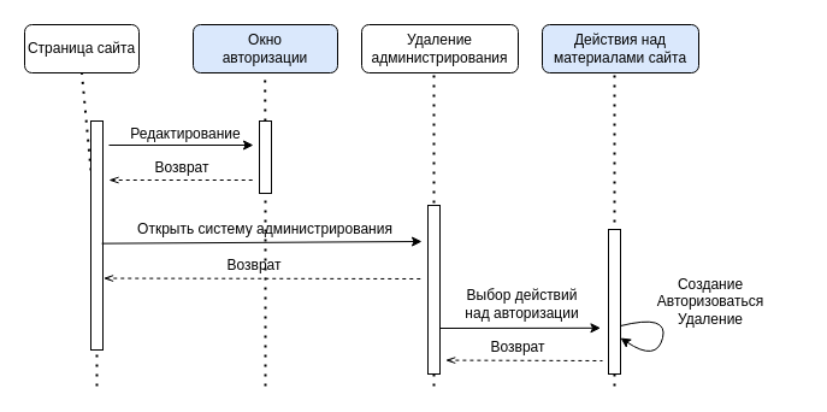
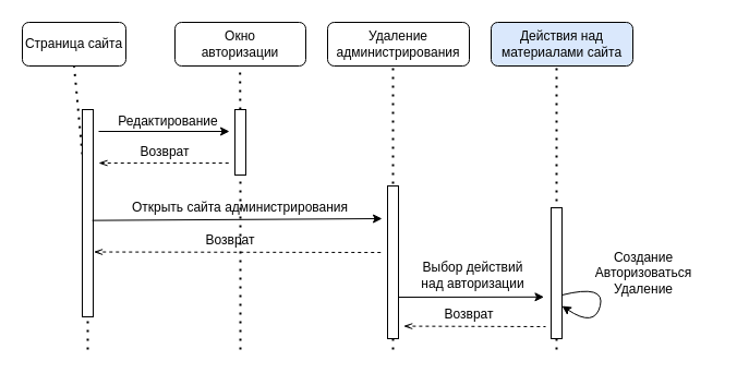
- <mxCell id="3" value="&lt;div&gt;Окно&lt;/div&gt;&lt;div&gt;авторизации&lt;br&gt;&lt;/div&gt;" style="rounded=1;whiteSpace=wrap;html=1;fillColor=#dae8fc;" vertex="1" parent="1"><mxGeometry x="160" y="20" width="120" height="40" as="geometry" /></mxCell>
+ <mxCell id="3" value="&lt;div&gt;Окно&lt;/div&gt;&lt;div&gt;авторизации&lt;br&gt;&lt;/div&gt;" style="rounded=1;whiteSpace=wrap;html=1;" vertex="1" parent="1"><mxGeometry x="160" y="20" width="120" height="40" as="geometry" /></mxCell>
- <mxCell id="20" value="Открыть систему администрирования" style="text;html=1;align=center;verticalAlign=middle;whiteSpace=wrap;rounded=0;" vertex="1" parent="1"><mxGeometry x="95" y="175" width="250" height="30" as="geometry" /></mxCell>
+ <mxCell id="20" value="Открыть сайта администрирования" style="text;html=1;align=center;verticalAlign=middle;whiteSpace=wrap;rounded=0;" vertex="1" parent="1"><mxGeometry x="95" y="175" width="250" height="30" as="geometry" /></mxCell>
